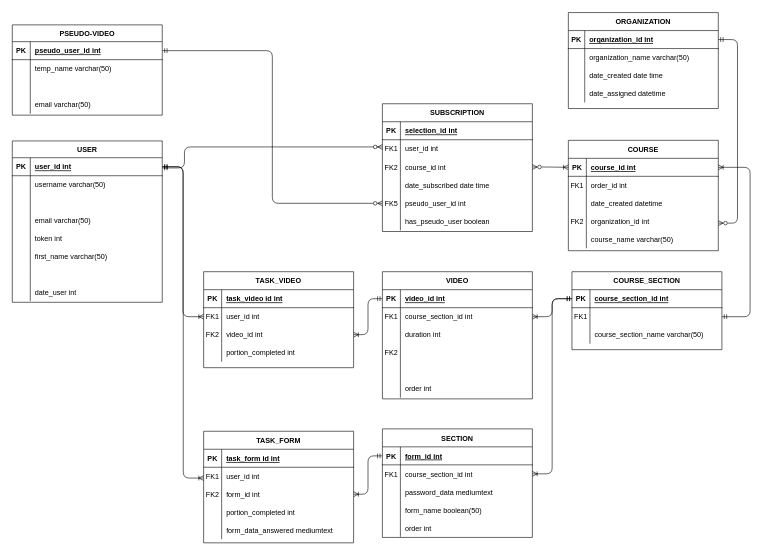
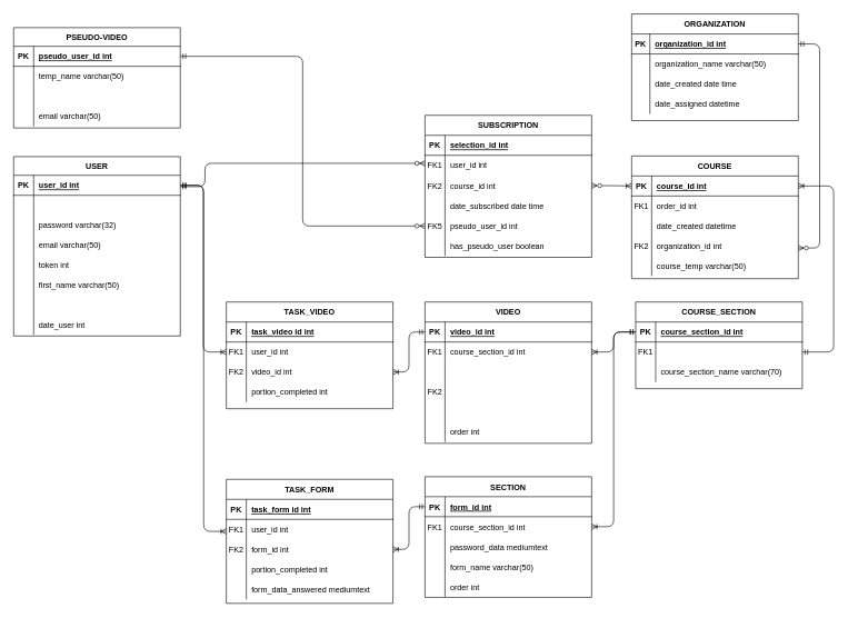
- <mxCell id="45" value="username varchar(50)" style="shape=partialRectangle;overflow=hidden;connectable=0;fillColor=none;top=0;left=0;bottom=0;right=0;align=left;spacingLeft=6;" parent="43" vertex="1"><mxGeometry x="30" width="220" height="30" as="geometry"><mxRectangle width="220" height="30" as="alternateBounds" /></mxGeometry></mxCell>
+ <mxCell id="48" value="password varchar(32)" style="shape=partialRectangle;overflow=hidden;connectable=0;fillColor=none;top=0;left=0;bottom=0;right=0;align=left;spacingLeft=6;" parent="46" vertex="1"><mxGeometry x="30" width="220" height="30" as="geometry"><mxRectangle width="220" height="30" as="alternateBounds" /></mxGeometry></mxCell>
- <mxCell id="38" value="course_name varchar(50)" style="shape=partialRectangle;overflow=hidden;connectable=0;fillColor=none;top=0;left=0;bottom=0;right=0;align=left;spacingLeft=6;" parent="36" vertex="1"><mxGeometry x="30" width="220" height="30" as="geometry"><mxRectangle width="220" height="30" as="alternateBounds" /></mxGeometry></mxCell>
+ <mxCell id="38" value="course_temp varchar(50)" style="shape=partialRectangle;overflow=hidden;connectable=0;fillColor=none;top=0;left=0;bottom=0;right=0;align=left;spacingLeft=6;" parent="36" vertex="1"><mxGeometry x="30" width="220" height="30" as="geometry"><mxRectangle width="220" height="30" as="alternateBounds" /></mxGeometry></mxCell>
- <mxCell id="72" value="duration int" style="shape=partialRectangle;overflow=hidden;connectable=0;fillColor=none;top=0;left=0;bottom=0;right=0;align=left;spacingLeft=6;" parent="70" vertex="1"><mxGeometry x="30" width="220" height="30" as="geometry"><mxRectangle width="220" height="30" as="alternateBounds" /></mxGeometry></mxCell>
- <mxCell id="88" value="course_section_name varchar(50)" style="shape=partialRectangle;overflow=hidden;connectable=0;fillColor=none;top=0;left=0;bottom=0;right=0;align=left;spacingLeft=6;" parent="86" vertex="1"><mxGeometry x="30" width="220" height="30" as="geometry"><mxRectangle width="220" height="30" as="alternateBounds" /></mxGeometry></mxCell>
+ <mxCell id="88" value="course_section_name varchar(70)" style="shape=partialRectangle;overflow=hidden;connectable=0;fillColor=none;top=0;left=0;bottom=0;right=0;align=left;spacingLeft=6;" parent="86" vertex="1"><mxGeometry x="30" width="220" height="30" as="geometry"><mxRectangle width="220" height="30" as="alternateBounds" /></mxGeometry></mxCell>
- <mxCell id="103" value="form_name boolean(50)" style="shape=partialRectangle;overflow=hidden;connectable=0;fillColor=none;top=0;left=0;bottom=0;right=0;align=left;spacingLeft=6;" parent="101" vertex="1"><mxGeometry x="30" width="220" height="30" as="geometry"><mxRectangle width="220" height="30" as="alternateBounds" /></mxGeometry></mxCell>
+ <mxCell id="103" value="form_name varchar(50)" style="shape=partialRectangle;overflow=hidden;connectable=0;fillColor=none;top=0;left=0;bottom=0;right=0;align=left;spacingLeft=6;" parent="101" vertex="1"><mxGeometry x="30" width="220" height="30" as="geometry"><mxRectangle width="220" height="30" as="alternateBounds" /></mxGeometry></mxCell>
